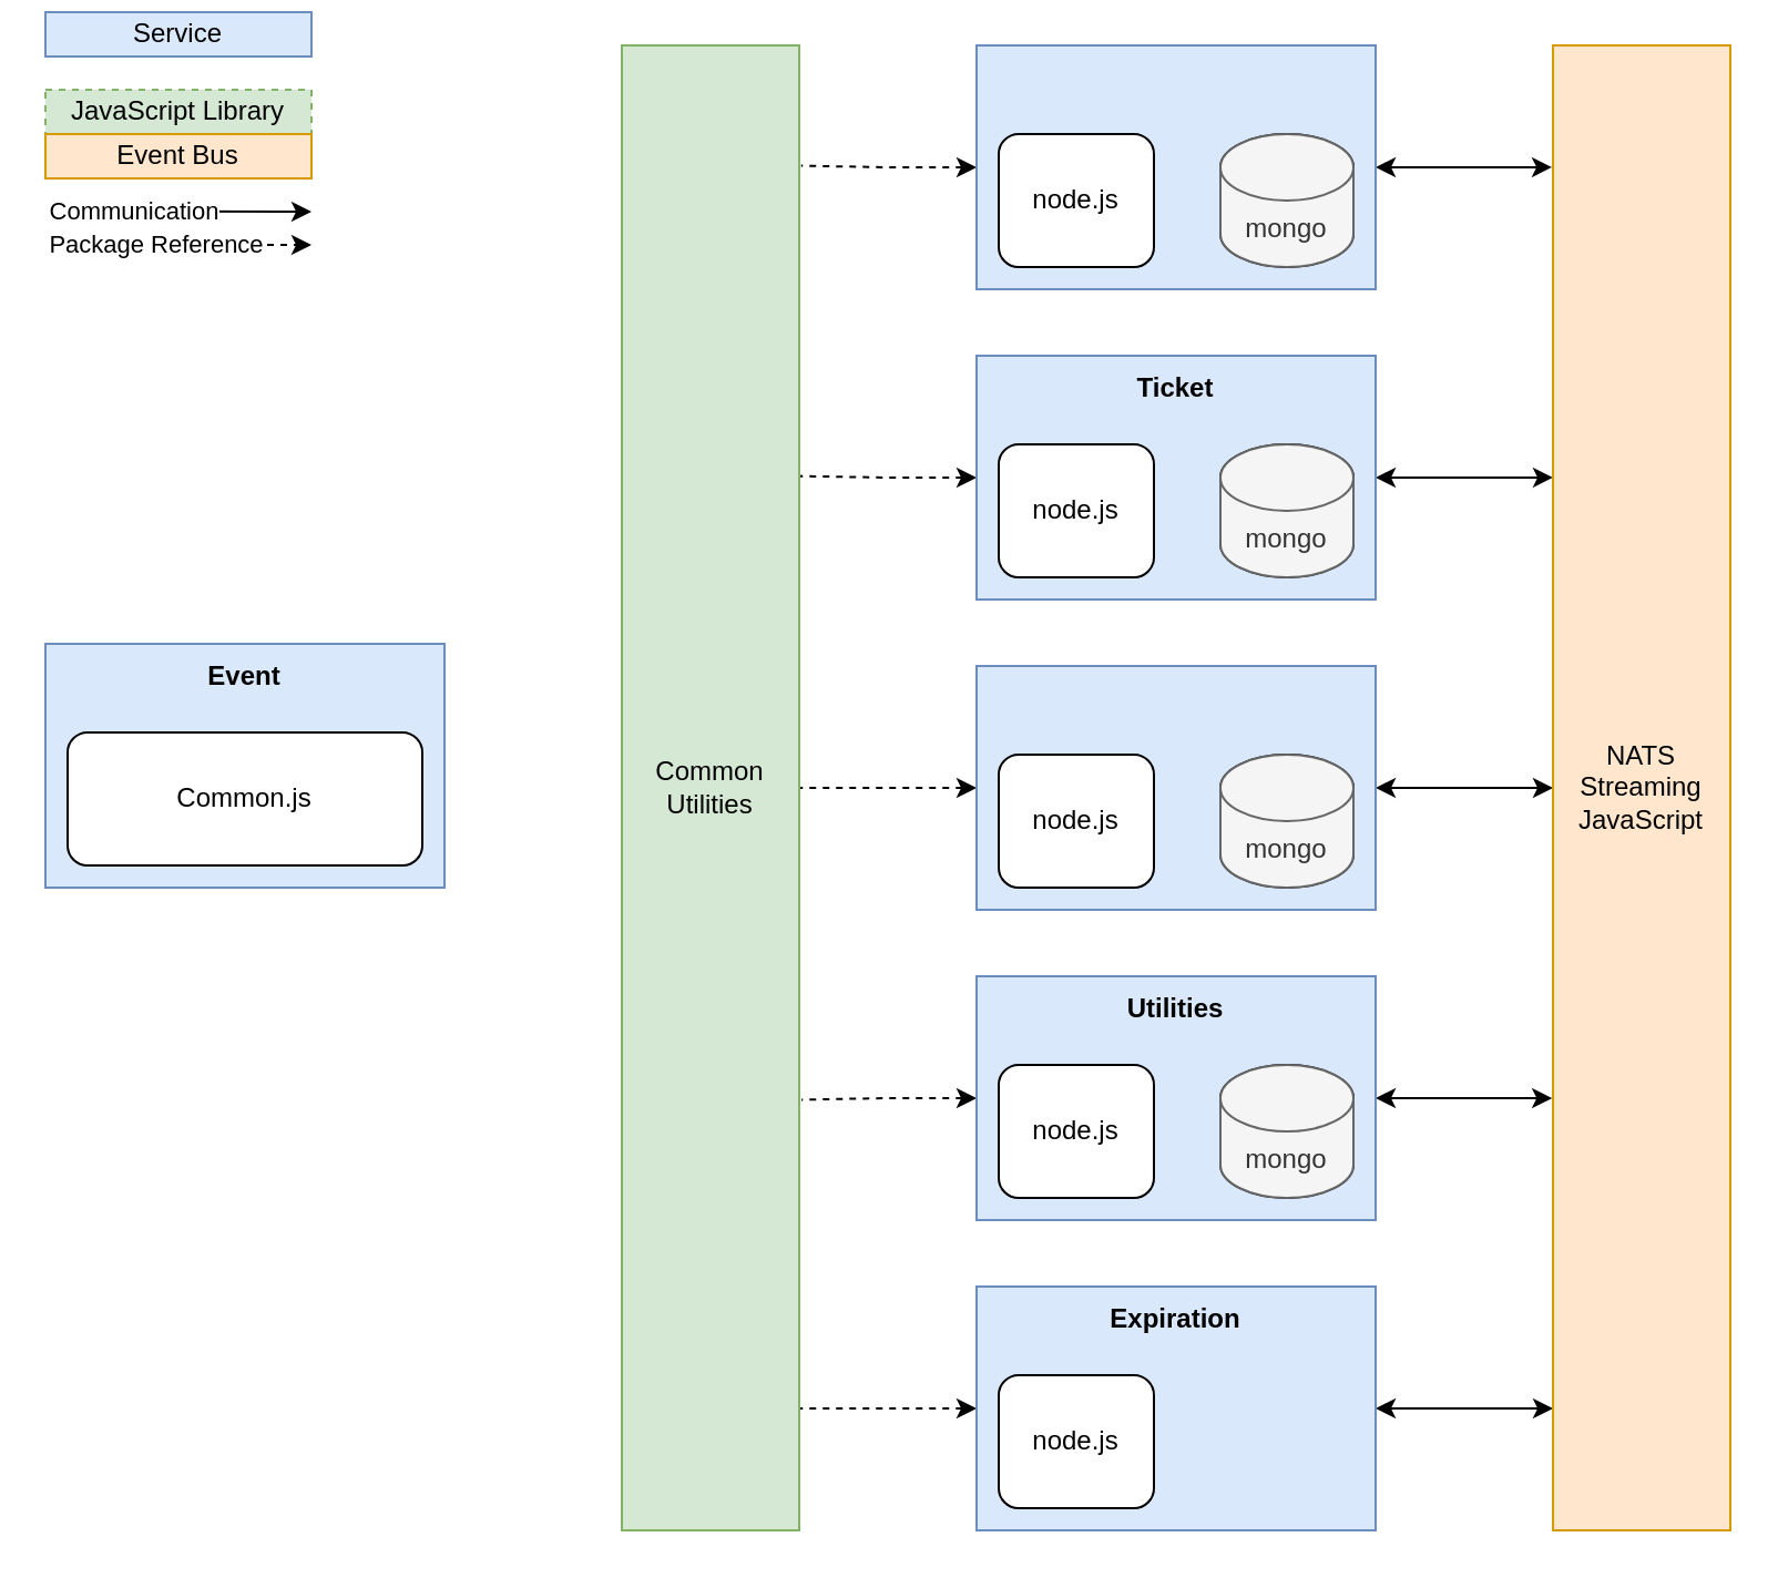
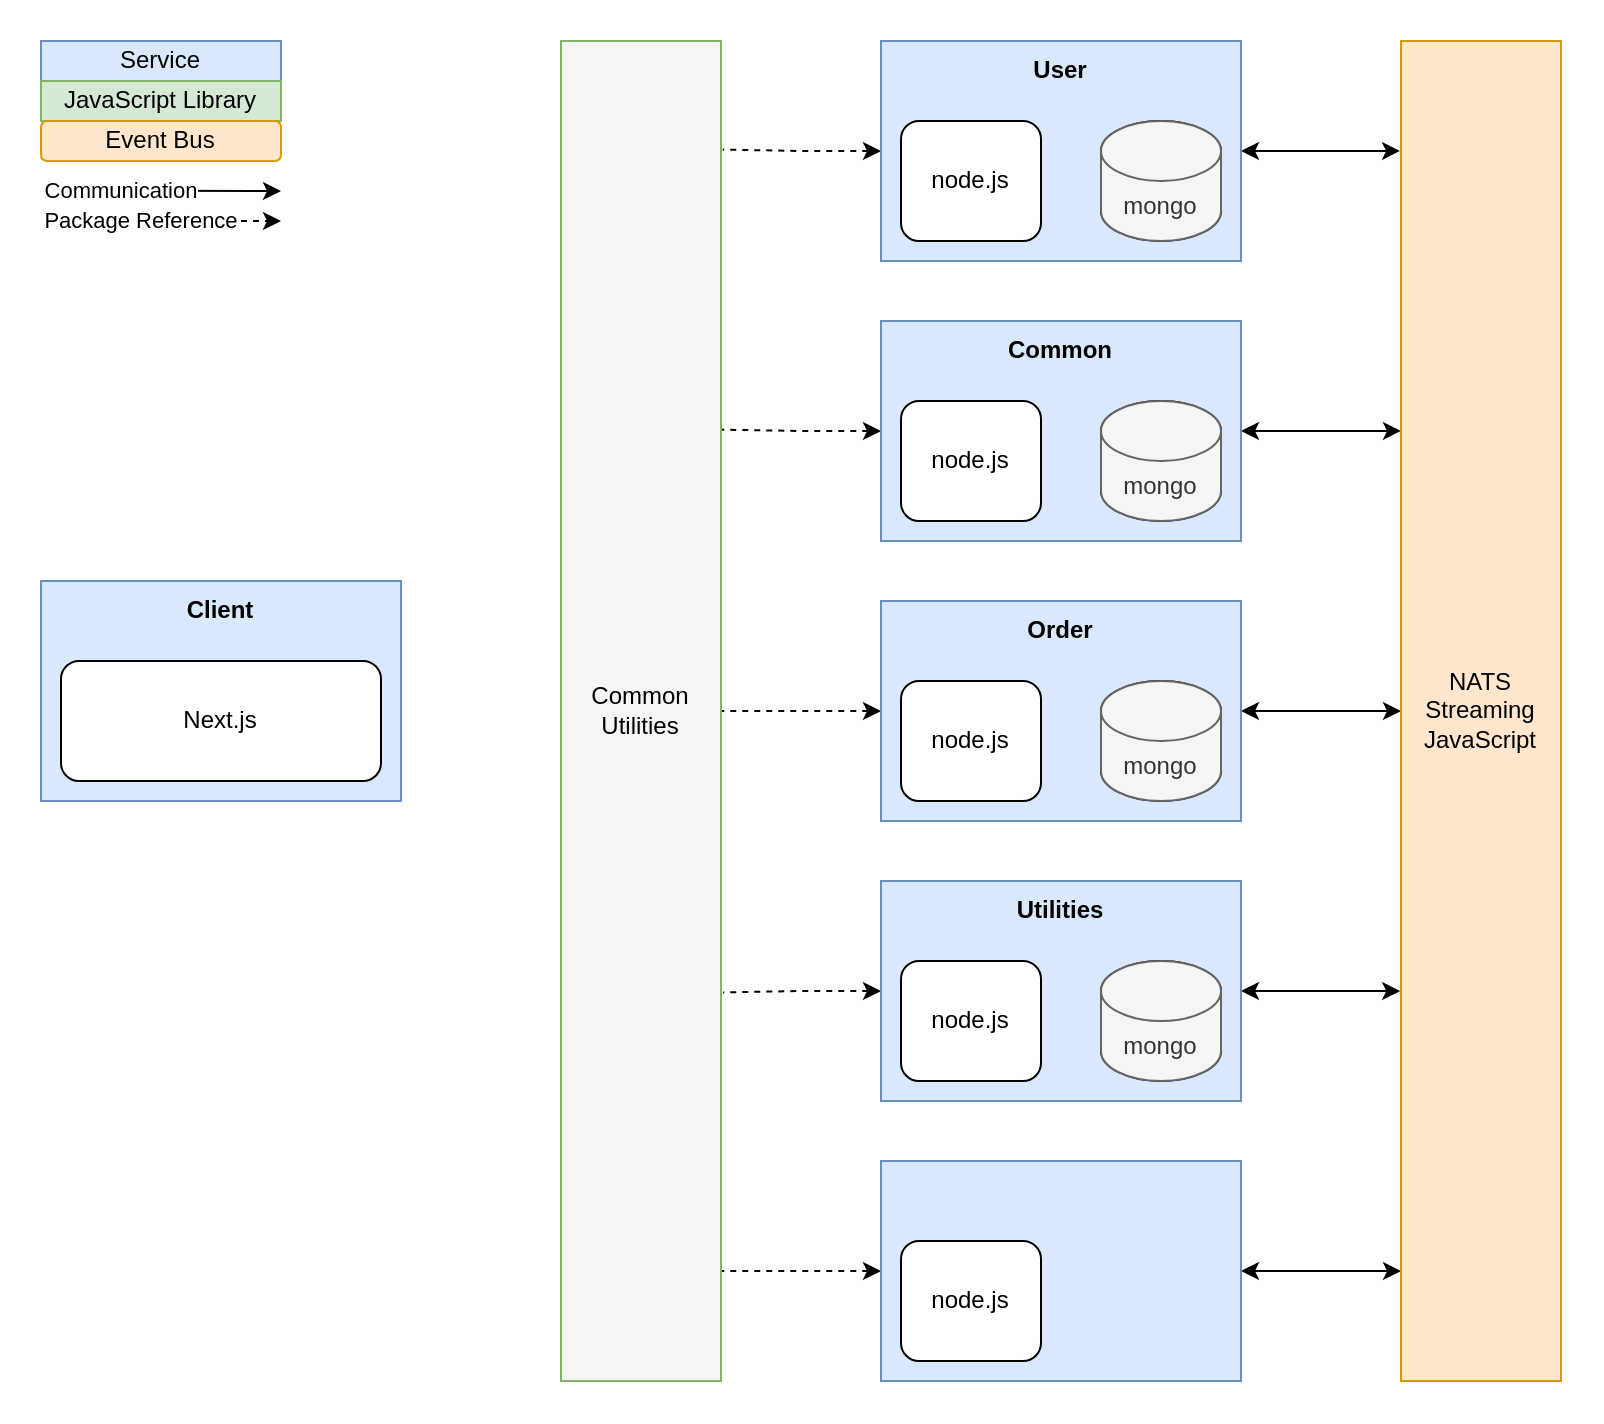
- <mxCell id="36" value="Service" style="rounded=0;whiteSpace=wrap;html=1;fillColor=#dae8fc;strokeColor=#6c8ebf;" vertex="1" parent="1"><mxGeometry x="20" y="5" width="120" height="20" as="geometry" /></mxCell>
+ <mxCell id="36" value="Service" style="rounded=0;whiteSpace=wrap;html=1;fillColor=#dae8fc;strokeColor=#6c8ebf;" vertex="1" parent="1"><mxGeometry width="120" height="20" as="geometry" x="20" y="20" /></mxCell>
+ <mxCell id="5" value="User" style="text;html=1;strokeColor=none;fillColor=none;align=center;verticalAlign=middle;whiteSpace=wrap;rounded=0;fontStyle=1" vertex="1" parent="1"><mxGeometry x="440" width="180" height="30" as="geometry" y="20" /></mxCell>
- <mxCell id="37" value="JavaScript Library" style="rounded=0;whiteSpace=wrap;html=1;fillColor=#d5e8d4;strokeColor=#82b366;dashed=1;" vertex="1" parent="1"><mxGeometry y="40" width="120" height="20" as="geometry" x="20" /></mxCell>
+ <mxCell id="37" value="JavaScript Library" style="rounded=0;whiteSpace=wrap;html=1;fillColor=#d5e8d4;strokeColor=#82b366;" vertex="1" parent="1"><mxGeometry y="40" width="120" height="20" as="geometry" x="20" /></mxCell>
- <mxCell id="42" value="Event Bus" style="rounded=0;whiteSpace=wrap;html=1;fillColor=#ffe6cc;strokeColor=#d79b00;" vertex="1" parent="1"><mxGeometry y="60" width="120" height="20" as="geometry" x="20" /></mxCell>
+ <mxCell id="42" value="Event Bus" style="whiteSpace=wrap;html=1;fillColor=#ffe6cc;strokeColor=#d79b00;rounded=1;" vertex="1" parent="1"><mxGeometry y="60" width="120" height="20" as="geometry" x="20" /></mxCell>
- <mxCell id="11" value="Ticket" style="text;html=1;strokeColor=none;fillColor=none;align=center;verticalAlign=middle;whiteSpace=wrap;rounded=0;fontStyle=1" vertex="1" parent="1"><mxGeometry x="440" y="160" width="180" height="30" as="geometry" /></mxCell>
+ <mxCell id="11" value="Common" style="text;html=1;strokeColor=none;fillColor=none;align=center;verticalAlign=middle;whiteSpace=wrap;rounded=0;fontStyle=1" vertex="1" parent="1"><mxGeometry x="440" y="160" width="180" height="30" as="geometry" /></mxCell>
- <mxCell id="33" value="Event" style="text;html=1;strokeColor=none;fillColor=none;align=center;verticalAlign=middle;whiteSpace=wrap;rounded=0;fontStyle=1" vertex="1" parent="1"><mxGeometry y="290" width="180" height="30" as="geometry" x="20" /></mxCell>
+ <mxCell id="33" value="Client" style="text;html=1;strokeColor=none;fillColor=none;align=center;verticalAlign=middle;whiteSpace=wrap;rounded=0;fontStyle=1" vertex="1" parent="1"><mxGeometry y="290" width="180" height="30" as="geometry" x="20" /></mxCell>
+ <mxCell id="17" value="Order" style="text;html=1;strokeColor=none;fillColor=none;align=center;verticalAlign=middle;whiteSpace=wrap;rounded=0;fontStyle=1" vertex="1" parent="1"><mxGeometry x="440" y="300" width="180" height="30" as="geometry" /></mxCell>
- <mxCell id="35" value="Common&lt;br&gt;Utilities" style="rounded=0;whiteSpace=wrap;html=1;fillColor=#d5e8d4;strokeColor=#82b366;" vertex="1" parent="1"><mxGeometry x="280" width="80" height="670" as="geometry" y="20" /></mxCell>
+ <mxCell id="35" value="Common&lt;br&gt;Utilities" style="rounded=0;whiteSpace=wrap;html=1;fillColor=#f5f5f5;strokeColor=#82b366;" vertex="1" parent="1"><mxGeometry x="280" width="80" height="670" as="geometry" y="20" /></mxCell>
- <mxCell id="34" value="Common.js" style="rounded=1;whiteSpace=wrap;html=1;" vertex="1" parent="1"><mxGeometry x="30" y="330" width="160" height="60" as="geometry" /></mxCell>
+ <mxCell id="34" value="Next.js" style="rounded=1;whiteSpace=wrap;html=1;" vertex="1" parent="1"><mxGeometry x="30" y="330" width="160" height="60" as="geometry" /></mxCell>
- <mxCell id="23" value="Expiration" style="text;html=1;strokeColor=none;fillColor=none;align=center;verticalAlign=middle;whiteSpace=wrap;rounded=0;fontStyle=1" vertex="1" parent="1"><mxGeometry x="440" y="580" width="180" height="30" as="geometry" /></mxCell>
